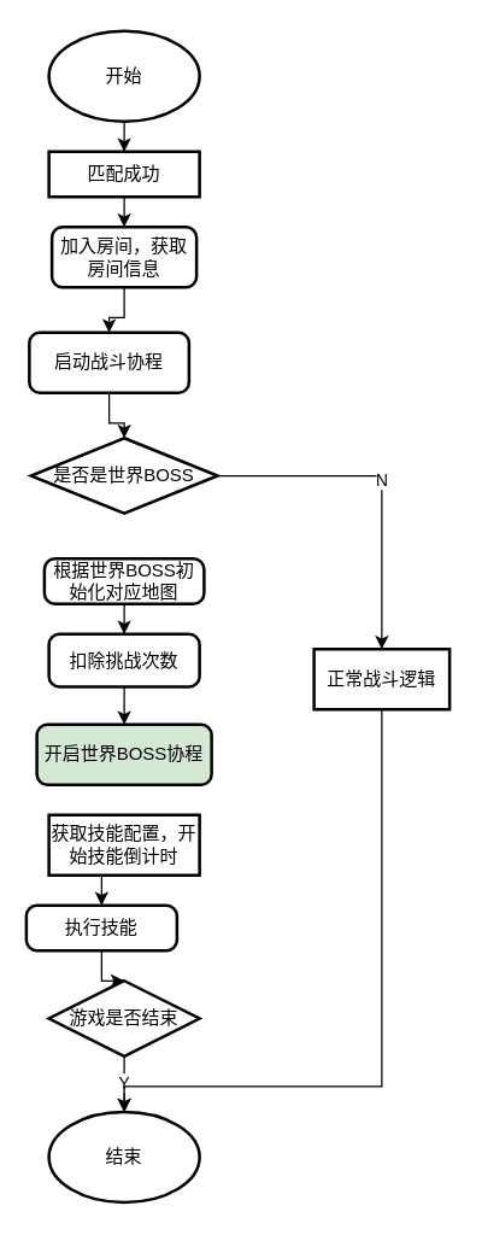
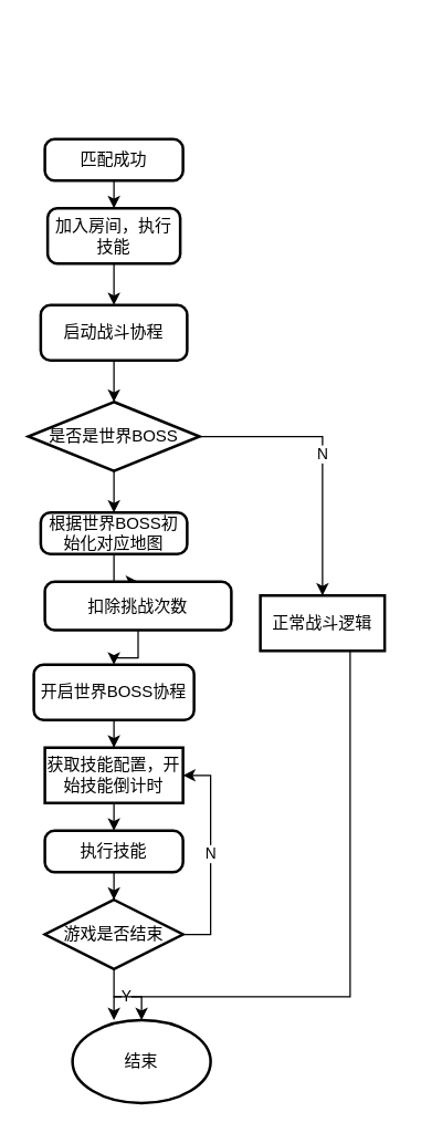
- <mxCell id="3" value="开始" style="strokeWidth=2;html=1;shape=mxgraph.flowchart.start_1;whiteSpace=wrap;" parent="1" vertex="1"><mxGeometry x="32" y="20" width="100" height="60" as="geometry" /></mxCell>
- <mxCell id="2" style="edgeStyle=orthogonalEdgeStyle;rounded=0;orthogonalLoop=1;jettySize=auto;html=1;exitX=0.5;exitY=1;exitDx=0;exitDy=0;exitPerimeter=0;" parent="1" source="3" target="5" edge="1"><mxGeometry relative="1" as="geometry" /></mxCell>
- <mxCell id="5" value="匹配成功" style="whiteSpace=wrap;html=1;absoluteArcSize=1;arcSize=14;strokeWidth=2;rounded=0;" parent="1" vertex="1"><mxGeometry x="32" y="100" width="100" height="30" as="geometry" /></mxCell>
+ <mxCell id="5" value="匹配成功" style="rounded=1;whiteSpace=wrap;html=1;absoluteArcSize=1;arcSize=14;strokeWidth=2;" parent="1" vertex="1"><mxGeometry x="32" y="100" width="100" height="30" as="geometry" /></mxCell>
- <mxCell id="22" value="加入房间，获取房间信息" style="rounded=1;whiteSpace=wrap;html=1;absoluteArcSize=1;arcSize=14;strokeWidth=2;" vertex="1" parent="1"><mxGeometry x="34" y="150" width="96" height="40" as="geometry" /></mxCell>
+ <mxCell id="22" value="加入房间，执行技能" style="rounded=1;whiteSpace=wrap;html=1;absoluteArcSize=1;arcSize=14;strokeWidth=2;" vertex="1" parent="1"><mxGeometry x="34" y="150" width="96" height="40" as="geometry" /></mxCell>
- <mxCell id="24" value="启动战斗协程" style="rounded=1;whiteSpace=wrap;html=1;absoluteArcSize=1;arcSize=14;strokeWidth=2;" vertex="1" parent="1"><mxGeometry x="19" y="220" width="106" height="40" as="geometry" /></mxCell>
+ <mxCell id="24" value="启动战斗协程" style="rounded=1;whiteSpace=wrap;html=1;absoluteArcSize=1;arcSize=14;strokeWidth=2;" vertex="1" parent="1"><mxGeometry x="29" y="220" width="106" height="40" as="geometry" /></mxCell>
+ <mxCell id="9" style="edgeStyle=orthogonalEdgeStyle;rounded=0;orthogonalLoop=1;jettySize=auto;html=1;exitX=0.5;exitY=1;exitDx=0;exitDy=0;exitPerimeter=0;" edge="1" parent="1" source="10" target="26"><mxGeometry relative="1" as="geometry" /></mxCell>
- <mxCell id="28" value="扣除挑战次数" style="rounded=1;whiteSpace=wrap;html=1;absoluteArcSize=1;arcSize=14;strokeWidth=2;" vertex="1" parent="1"><mxGeometry x="32" y="420" width="100" height="35" as="geometry" /></mxCell>
+ <mxCell id="28" value="扣除挑战次数" style="rounded=1;whiteSpace=wrap;html=1;absoluteArcSize=1;arcSize=14;strokeWidth=2;" vertex="1" parent="1"><mxGeometry x="32" y="420" width="135" height="35" as="geometry" /></mxCell>
- <mxCell id="20" value="正常战斗逻辑" style="whiteSpace=wrap;html=1;strokeWidth=2;" parent="1" vertex="1"><mxGeometry x="208" y="430" width="90" height="40" as="geometry" /></mxCell>
+ <mxCell id="20" value="正常战斗逻辑" style="whiteSpace=wrap;html=1;strokeWidth=2;" parent="1" vertex="1"><mxGeometry x="188" y="430" width="90" height="40" as="geometry" /></mxCell>
- <mxCell id="7" value="开启世界BOSS协程" style="rounded=1;whiteSpace=wrap;html=1;absoluteArcSize=1;arcSize=14;strokeWidth=2;fillColor=#d5e8d4;" parent="1" vertex="1"><mxGeometry x="24" y="480" width="116" height="40" as="geometry" /></mxCell>
+ <mxCell id="7" value="开启世界BOSS协程" style="rounded=1;whiteSpace=wrap;html=1;absoluteArcSize=1;arcSize=14;strokeWidth=2;" parent="1" vertex="1"><mxGeometry x="24" y="480" width="116" height="40" as="geometry" /></mxCell>
+ <mxCell id="6" style="edgeStyle=orthogonalEdgeStyle;rounded=0;orthogonalLoop=1;jettySize=auto;html=1;exitX=0.5;exitY=1;exitDx=0;exitDy=0;" parent="1" source="7" target="12" edge="1"><mxGeometry relative="1" as="geometry" /></mxCell>
- <mxCell id="14" value="执行技能" style="rounded=1;whiteSpace=wrap;html=1;absoluteArcSize=1;arcSize=14;strokeWidth=2;" parent="1" vertex="1"><mxGeometry x="17" y="600" width="100" height="30" as="geometry" /></mxCell>
+ <mxCell id="14" value="执行技能" style="rounded=1;whiteSpace=wrap;html=1;absoluteArcSize=1;arcSize=14;strokeWidth=2;" parent="1" vertex="1"><mxGeometry x="32" y="600" width="100" height="30" as="geometry" /></mxCell>
+ <mxCell id="16" value="N" style="edgeStyle=orthogonalEdgeStyle;rounded=0;orthogonalLoop=1;jettySize=auto;html=1;entryX=1;entryY=0.5;entryDx=0;entryDy=0;" parent="1" source="17" target="12" edge="1"><mxGeometry relative="1" as="geometry"><Array as="points"><mxPoint x="152" y="675" /><mxPoint x="152" y="560" /></Array></mxGeometry></mxCell>
- <mxCell id="18" value="结束" style="strokeWidth=2;html=1;shape=mxgraph.flowchart.start_1;whiteSpace=wrap;" parent="1" vertex="1"><mxGeometry x="32" y="737" width="100" height="60" as="geometry" /></mxCell>
+ <mxCell id="18" value="结束" style="strokeWidth=2;html=1;shape=mxgraph.flowchart.start_1;whiteSpace=wrap;" parent="1" vertex="1"><mxGeometry x="52" y="737" width="100" height="60" as="geometry" /></mxCell>
